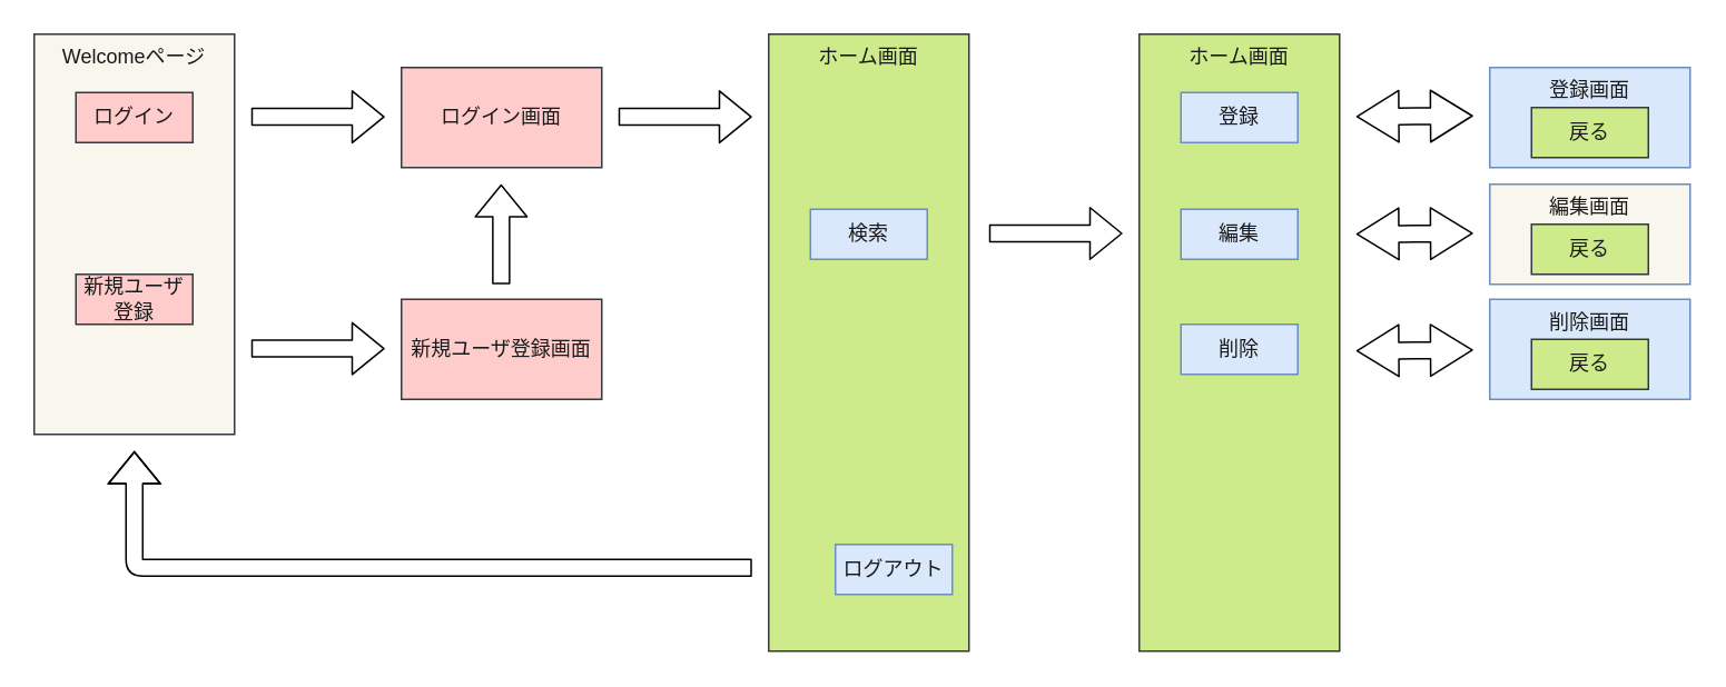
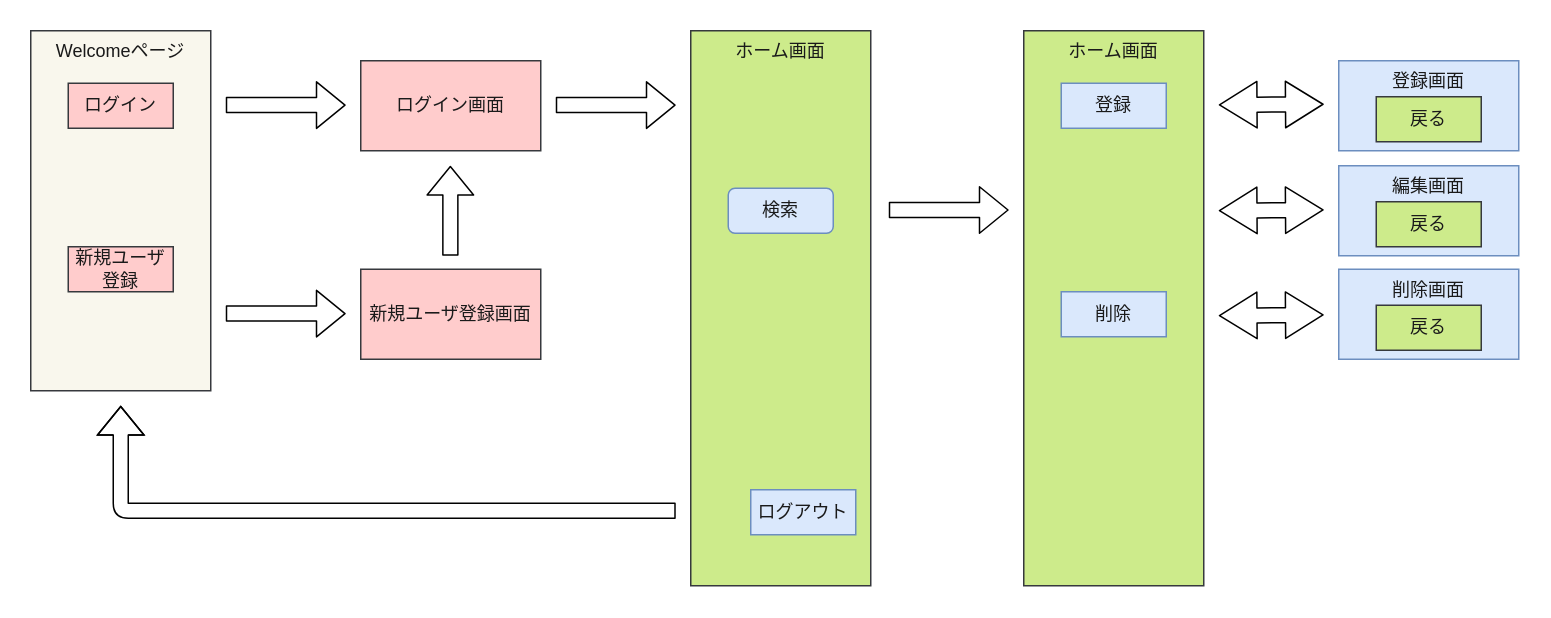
- <mxCell id="8" value="&lt;span style=&quot;font-family: &amp;quot;Noto Sans JP&amp;quot;, &amp;quot;ヒラギノ角ゴ Pro W3&amp;quot;, &amp;quot;Hiragino Kaku Gothic Pro&amp;quot;, メイリオ, Meiryo, YuGothic, 游ゴシック, &amp;quot;ＭＳ Ｐゴシック&amp;quot;, &amp;quot;MS PGothic&amp;quot;, arial, sans-serif; text-align: left;&quot;&gt;&lt;font style=&quot;font-size: 12px;&quot; color=&quot;#1a1a1a&quot;&gt;編集画面&lt;/font&gt;&lt;/span&gt;" style="whiteSpace=wrap;html=1;fillColor=#f9f7ed;strokeColor=#6c8ebf;verticalAlign=top;" parent="1" vertex="1"><mxGeometry x="892" y="110" width="120" height="60" as="geometry" /></mxCell>
+ <mxCell id="8" value="&lt;span style=&quot;font-family: &amp;quot;Noto Sans JP&amp;quot;, &amp;quot;ヒラギノ角ゴ Pro W3&amp;quot;, &amp;quot;Hiragino Kaku Gothic Pro&amp;quot;, メイリオ, Meiryo, YuGothic, 游ゴシック, &amp;quot;ＭＳ Ｐゴシック&amp;quot;, &amp;quot;MS PGothic&amp;quot;, arial, sans-serif; text-align: left;&quot;&gt;&lt;font style=&quot;font-size: 12px;&quot; color=&quot;#1a1a1a&quot;&gt;編集画面&lt;/font&gt;&lt;/span&gt;" style="whiteSpace=wrap;html=1;fillColor=#dae8fc;strokeColor=#6c8ebf;verticalAlign=top;" parent="1" vertex="1"><mxGeometry x="892" y="110" width="120" height="60" as="geometry" /></mxCell>
- <mxCell id="6" value="&lt;span style=&quot;font-family: &amp;quot;Noto Sans JP&amp;quot;, &amp;quot;ヒラギノ角ゴ Pro W3&amp;quot;, &amp;quot;Hiragino Kaku Gothic Pro&amp;quot;, メイリオ, Meiryo, YuGothic, 游ゴシック, &amp;quot;ＭＳ Ｐゴシック&amp;quot;, &amp;quot;MS PGothic&amp;quot;, arial, sans-serif; text-align: left;&quot;&gt;&lt;font style=&quot;font-size: 12px;&quot; color=&quot;#1a1a1a&quot;&gt;検索&lt;/font&gt;&lt;/span&gt;" style="whiteSpace=wrap;html=1;fillColor=#dae8fc;strokeColor=#6c8ebf;" parent="1" vertex="1"><mxGeometry x="485" y="125" width="70" height="30" as="geometry" /></mxCell>
+ <mxCell id="6" value="&lt;span style=&quot;font-family: &amp;quot;Noto Sans JP&amp;quot;, &amp;quot;ヒラギノ角ゴ Pro W3&amp;quot;, &amp;quot;Hiragino Kaku Gothic Pro&amp;quot;, メイリオ, Meiryo, YuGothic, 游ゴシック, &amp;quot;ＭＳ Ｐゴシック&amp;quot;, &amp;quot;MS PGothic&amp;quot;, arial, sans-serif; text-align: left;&quot;&gt;&lt;font style=&quot;font-size: 12px;&quot; color=&quot;#1a1a1a&quot;&gt;検索&lt;/font&gt;&lt;/span&gt;" style="whiteSpace=wrap;html=1;fillColor=#dae8fc;strokeColor=#6c8ebf;rounded=1;" parent="1" vertex="1"><mxGeometry x="485" y="125" width="70" height="30" as="geometry" /></mxCell>
- <mxCell id="27" value="&lt;span style=&quot;font-family: &amp;quot;Noto Sans JP&amp;quot;, &amp;quot;ヒラギノ角ゴ Pro W3&amp;quot;, &amp;quot;Hiragino Kaku Gothic Pro&amp;quot;, メイリオ, Meiryo, YuGothic, 游ゴシック, &amp;quot;ＭＳ Ｐゴシック&amp;quot;, &amp;quot;MS PGothic&amp;quot;, arial, sans-serif; text-align: left;&quot;&gt;&lt;font style=&quot;font-size: 12px;&quot; color=&quot;#1a1a1a&quot;&gt;編集&lt;/font&gt;&lt;/span&gt;" style="whiteSpace=wrap;html=1;fillColor=#dae8fc;strokeColor=#6c8ebf;" vertex="1" parent="1"><mxGeometry x="707" y="125" width="70" height="30" as="geometry" /></mxCell>
